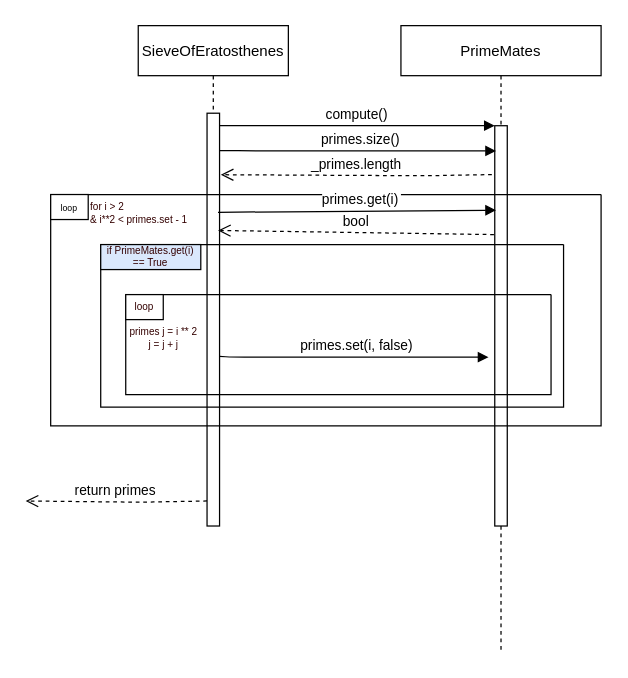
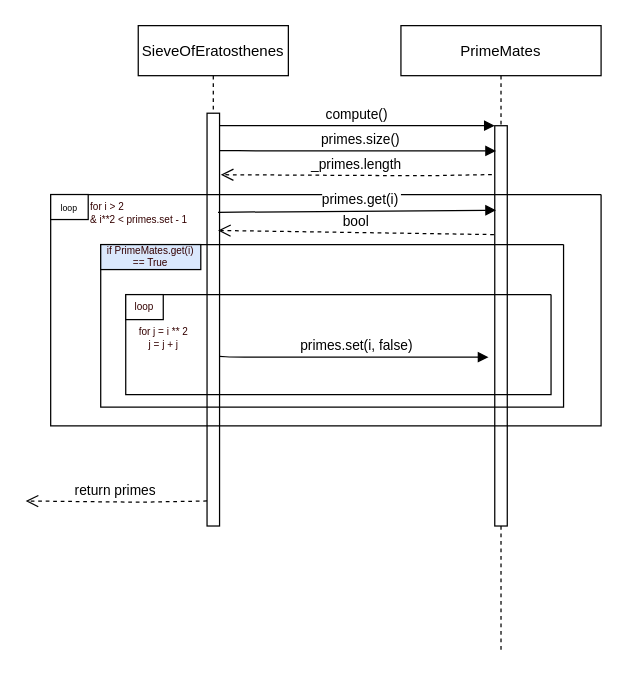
- <mxCell id="11" value="primes j = i ** 2&lt;br&gt;j = j + j" style="text;html=1;align=center;verticalAlign=middle;resizable=0;points=[];autosize=1;strokeColor=none;fillColor=none;fontSize=8;fontColor=#330000;" vertex="1" parent="9"><mxGeometry y="20" width="60" height="30" as="geometry" /></mxCell>
+ <mxCell id="11" value="for j = i ** 2&lt;br&gt;j = j + j" style="text;html=1;align=center;verticalAlign=middle;resizable=0;points=[];autosize=1;strokeColor=none;fillColor=none;fontSize=8;fontColor=#330000;" vertex="1" parent="9"><mxGeometry y="20" width="60" height="30" as="geometry" /></mxCell>
